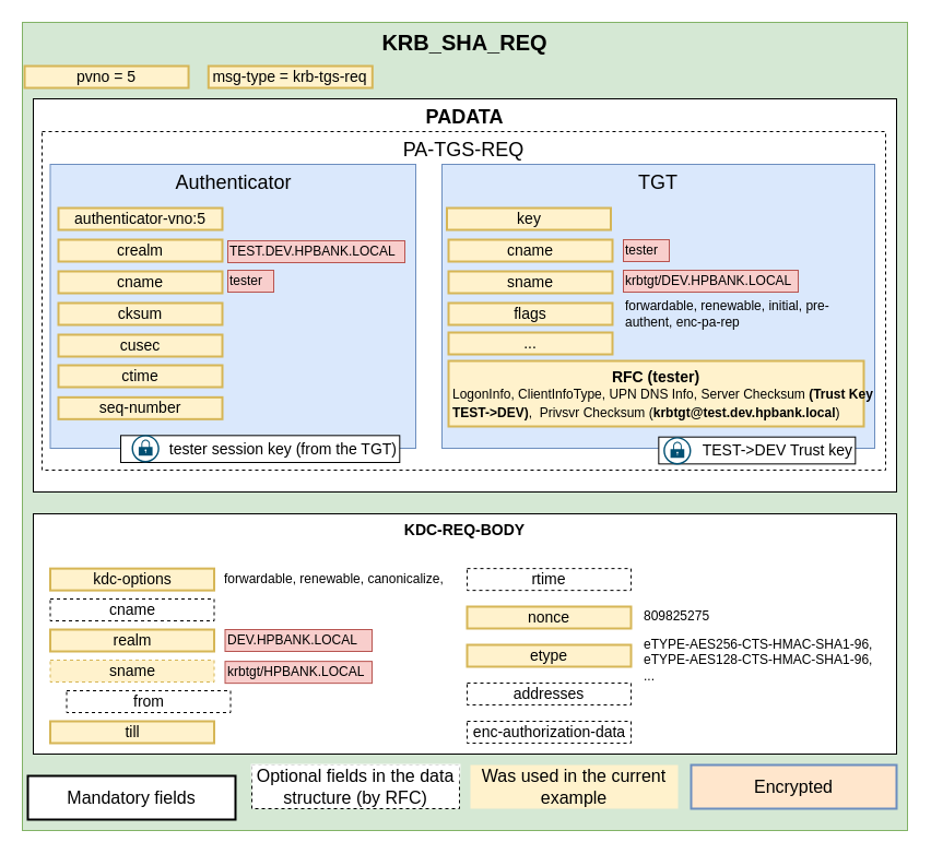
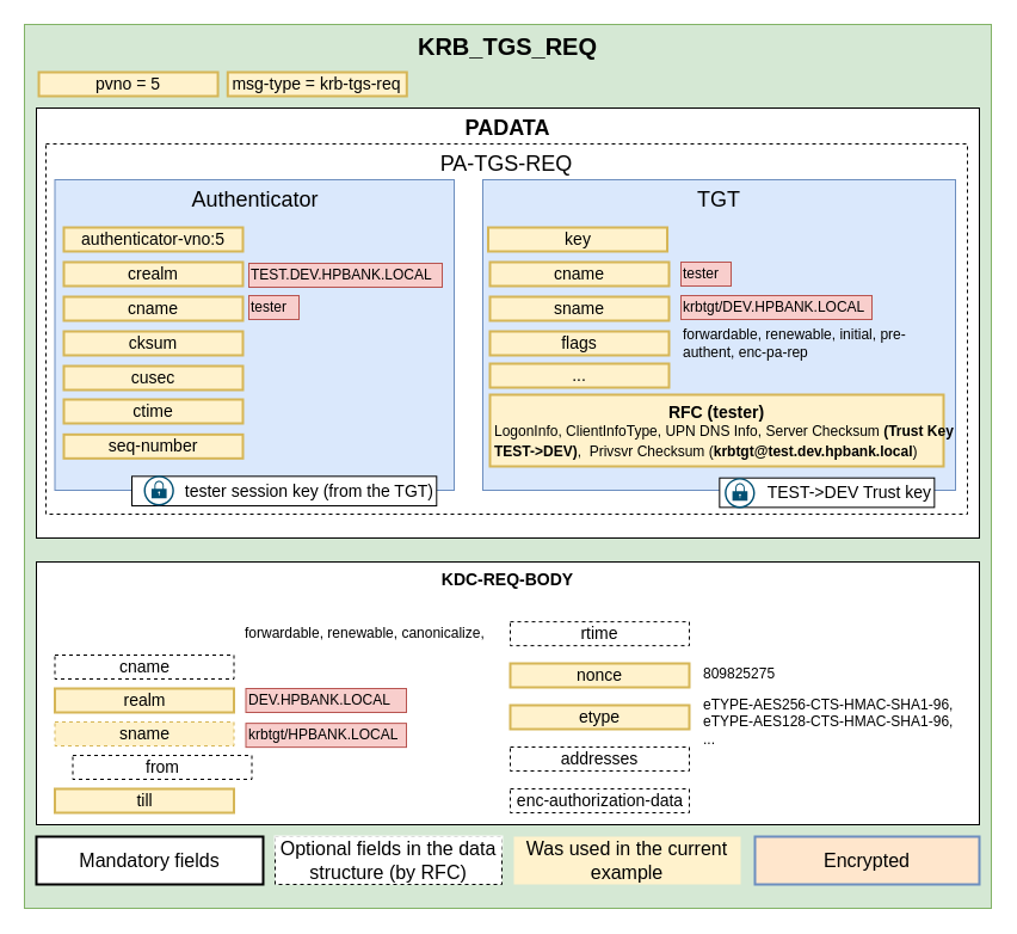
- <mxCell id="2" value="KRB_SHA_REQ" style="rounded=0;whiteSpace=wrap;html=1;shadow=0;fontSize=20;fillColor=#d5e8d4;strokeColor=#82b366;verticalAlign=top;fontStyle=1" parent="1" vertex="1"><mxGeometry x="20" y="20" width="810" height="740" as="geometry" /></mxCell>
+ <mxCell id="2" value="KRB_TGS_REQ" style="rounded=0;whiteSpace=wrap;html=1;shadow=0;fontSize=20;fillColor=#d5e8d4;strokeColor=#82b366;verticalAlign=top;fontStyle=1" parent="1" vertex="1"><mxGeometry x="20" y="20" width="810" height="740" as="geometry" /></mxCell>
- <mxCell id="20" value="&lt;font style=&quot;font-size: 14px;&quot;&gt;pvno =&amp;nbsp;&lt;/font&gt;5" style="rounded=0;whiteSpace=wrap;html=1;fontSize=14;strokeWidth=2;fillColor=#fff2cc;strokeColor=#d6b656;" parent="1" vertex="1"><mxGeometry x="22.05" y="60" width="150" height="20" as="geometry" /></mxCell>
+ <mxCell id="20" value="&lt;font style=&quot;font-size: 14px;&quot;&gt;pvno =&amp;nbsp;&lt;/font&gt;5" style="rounded=0;whiteSpace=wrap;html=1;fontSize=14;strokeWidth=2;fillColor=#fff2cc;strokeColor=#d6b656;" parent="1" vertex="1"><mxGeometry x="32.05" y="60" width="150" height="20" as="geometry" /></mxCell>
- <mxCell id="5" value="&lt;font style=&quot;font-size: 14px;&quot;&gt;kdc-options&lt;/font&gt;" style="rounded=0;whiteSpace=wrap;html=1;fontSize=14;strokeWidth=2;fillColor=#fff2cc;strokeColor=#d6b656;" parent="1" vertex="1"><mxGeometry x="45.5" y="520.13" width="150" height="20" as="geometry" /></mxCell>
- <mxCell id="35" value="Mandatory fields" style="rounded=0;whiteSpace=wrap;html=1;strokeColor=default;fontSize=16;strokeWidth=2;" parent="1" vertex="1"><mxGeometry x="25" y="710" width="190" height="40" as="geometry" /></mxCell>
+ <mxCell id="35" value="Mandatory fields" style="rounded=0;whiteSpace=wrap;html=1;strokeColor=default;fontSize=16;strokeWidth=2;" parent="1" vertex="1"><mxGeometry x="30" y="700" width="190" height="40" as="geometry" /></mxCell>
